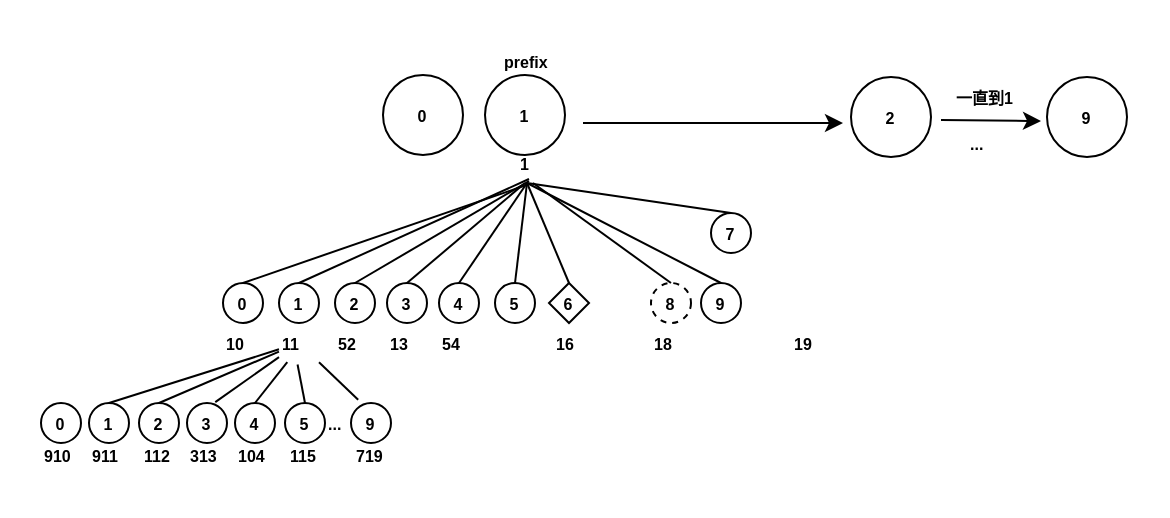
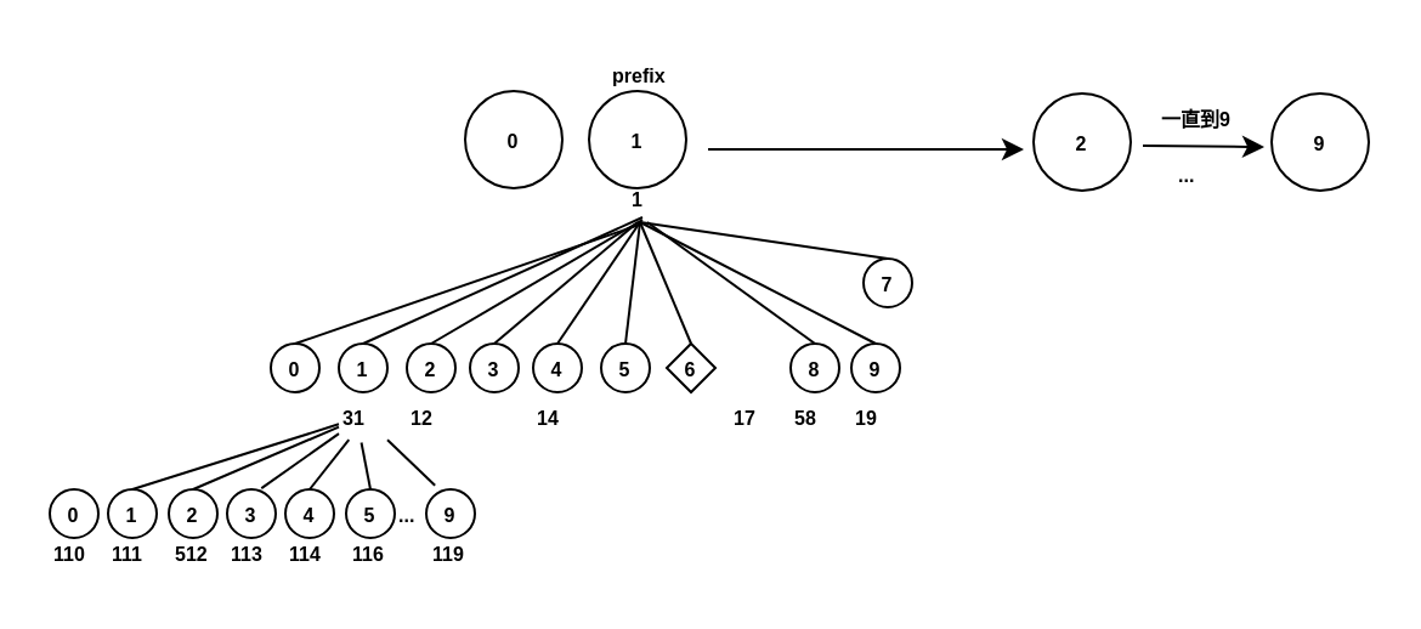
- <mxCell id="26" value="&lt;b&gt;&lt;font style=&quot;font-size: 8px&quot;&gt;一直到1&lt;/font&gt;&lt;/b&gt;" style="text;html=1;resizable=0;points=[];autosize=1;align=left;verticalAlign=top;spacingTop=-4;" vertex="1" parent="1"><mxGeometry x="476" y="38" width="40" height="20" as="geometry" /></mxCell>
+ <mxCell id="26" value="&lt;b&gt;&lt;font style=&quot;font-size: 8px&quot;&gt;一直到9&lt;/font&gt;&lt;/b&gt;" style="text;html=1;resizable=0;points=[];autosize=1;align=left;verticalAlign=top;spacingTop=-4;" vertex="1" parent="1"><mxGeometry x="476" y="38" width="40" height="20" as="geometry" /></mxCell>
- <mxCell id="11" value="&lt;b&gt;&lt;font style=&quot;font-size: 8px&quot;&gt;8&lt;/font&gt;&lt;/b&gt;" style="ellipse;whiteSpace=wrap;html=1;aspect=fixed;align=center;dashed=1;" vertex="1" parent="1"><mxGeometry x="325" y="141" width="20" height="20" as="geometry" /></mxCell>
+ <mxCell id="11" value="&lt;b&gt;&lt;font style=&quot;font-size: 8px&quot;&gt;8&lt;/font&gt;&lt;/b&gt;" style="ellipse;whiteSpace=wrap;html=1;aspect=fixed;align=center;" vertex="1" parent="1"><mxGeometry x="325" y="141" width="20" height="20" as="geometry" /></mxCell>
- <mxCell id="58" value="&lt;b&gt;&lt;font style=&quot;font-size: 8px&quot;&gt;10&lt;/font&gt;&lt;/b&gt;" style="text;html=1;resizable=0;points=[];autosize=1;align=left;verticalAlign=top;spacingTop=-4;" vertex="1" parent="1"><mxGeometry x="111" y="161" width="20" height="20" as="geometry" /></mxCell>
- <mxCell id="27" value="&lt;font style=&quot;font-size: 8px&quot;&gt;&lt;b&gt;11&lt;/b&gt;&lt;/font&gt;" style="text;html=1;resizable=0;points=[];autosize=1;align=left;verticalAlign=top;spacingTop=-4;" vertex="1" parent="1"><mxGeometry x="139" y="161" width="20" height="20" as="geometry" /></mxCell>
+ <mxCell id="27" value="&lt;font style=&quot;font-size: 8px&quot;&gt;&lt;b&gt;31&lt;/b&gt;&lt;/font&gt;" style="text;html=1;resizable=0;points=[];autosize=1;align=left;verticalAlign=top;spacingTop=-4;" vertex="1" parent="1"><mxGeometry x="139" y="161" width="20" height="20" as="geometry" /></mxCell>
- <mxCell id="28" value="&lt;b&gt;&lt;font style=&quot;font-size: 8px&quot;&gt;52&lt;/font&gt;&lt;/b&gt;" style="text;html=1;resizable=0;points=[];autosize=1;align=left;verticalAlign=top;spacingTop=-4;" vertex="1" parent="1"><mxGeometry x="167" y="161" width="20" height="20" as="geometry" /></mxCell>
+ <mxCell id="28" value="&lt;b&gt;&lt;font style=&quot;font-size: 8px&quot;&gt;12&lt;/font&gt;&lt;/b&gt;" style="text;html=1;resizable=0;points=[];autosize=1;align=left;verticalAlign=top;spacingTop=-4;" vertex="1" parent="1"><mxGeometry x="167" y="161" width="20" height="20" as="geometry" /></mxCell>
- <mxCell id="29" value="&lt;b&gt;&lt;font style=&quot;font-size: 8px&quot;&gt;13&lt;/font&gt;&lt;/b&gt;" style="text;html=1;resizable=0;points=[];autosize=1;align=left;verticalAlign=top;spacingTop=-4;" vertex="1" parent="1"><mxGeometry x="193" y="161" width="20" height="20" as="geometry" /></mxCell>
- <mxCell id="30" value="&lt;b&gt;&lt;font style=&quot;font-size: 8px&quot;&gt;54&lt;/font&gt;&lt;/b&gt;" style="text;html=1;resizable=0;points=[];autosize=1;align=left;verticalAlign=top;spacingTop=-4;" vertex="1" parent="1"><mxGeometry x="219" y="161" width="20" height="20" as="geometry" /></mxCell>
+ <mxCell id="30" value="&lt;b&gt;&lt;font style=&quot;font-size: 8px&quot;&gt;14&lt;/font&gt;&lt;/b&gt;" style="text;html=1;resizable=0;points=[];autosize=1;align=left;verticalAlign=top;spacingTop=-4;" vertex="1" parent="1"><mxGeometry x="219" y="161" width="20" height="20" as="geometry" /></mxCell>
- <mxCell id="31" value="&lt;b&gt;&lt;font style=&quot;font-size: 8px&quot;&gt;16&lt;/font&gt;&lt;/b&gt;" style="text;html=1;resizable=0;points=[];autosize=1;align=left;verticalAlign=top;spacingTop=-4;" vertex="1" parent="1"><mxGeometry x="276" y="161" width="20" height="20" as="geometry" /></mxCell>
+ <mxCell id="32" value="&lt;b&gt;&lt;font style=&quot;font-size: 8px&quot;&gt;17&lt;/font&gt;&lt;/b&gt;" style="text;html=1;resizable=0;points=[];autosize=1;align=left;verticalAlign=top;spacingTop=-4;" vertex="1" parent="1"><mxGeometry x="300" y="161" width="20" height="20" as="geometry" /></mxCell>
- <mxCell id="33" value="&lt;b&gt;&lt;font style=&quot;font-size: 8px&quot;&gt;18&lt;/font&gt;&lt;/b&gt;" style="text;html=1;resizable=0;points=[];autosize=1;align=left;verticalAlign=top;spacingTop=-4;" vertex="1" parent="1"><mxGeometry x="325" y="161" width="20" height="20" as="geometry" /></mxCell>
+ <mxCell id="33" value="&lt;b&gt;&lt;font style=&quot;font-size: 8px&quot;&gt;58&lt;/font&gt;&lt;/b&gt;" style="text;html=1;resizable=0;points=[];autosize=1;align=left;verticalAlign=top;spacingTop=-4;" vertex="1" parent="1"><mxGeometry x="325" y="161" width="20" height="20" as="geometry" /></mxCell>
- <mxCell id="34" value="&lt;b&gt;&lt;font style=&quot;font-size: 8px&quot;&gt;19&lt;/font&gt;&lt;/b&gt;" style="text;html=1;resizable=0;points=[];autosize=1;align=left;verticalAlign=top;spacingTop=-4;" vertex="1" parent="1"><mxGeometry x="395" y="161" width="20" height="20" as="geometry" /></mxCell>
+ <mxCell id="34" value="&lt;b&gt;&lt;font style=&quot;font-size: 8px&quot;&gt;19&lt;/font&gt;&lt;/b&gt;" style="text;html=1;resizable=0;points=[];autosize=1;align=left;verticalAlign=top;spacingTop=-4;" vertex="1" parent="1"><mxGeometry x="350" y="161" width="20" height="20" as="geometry" /></mxCell>
- <mxCell id="61" value="&lt;b&gt;&lt;font style=&quot;font-size: 8px&quot;&gt;910&lt;/font&gt;&lt;/b&gt;" style="text;html=1;resizable=0;points=[];autosize=1;align=left;verticalAlign=top;spacingTop=-4;" vertex="1" parent="1"><mxGeometry x="20" y="217" width="30" height="20" as="geometry" /></mxCell>
+ <mxCell id="61" value="&lt;b&gt;&lt;font style=&quot;font-size: 8px&quot;&gt;110&lt;/font&gt;&lt;/b&gt;" style="text;html=1;resizable=0;points=[];autosize=1;align=left;verticalAlign=top;spacingTop=-4;" vertex="1" parent="1"><mxGeometry x="20" y="217" width="30" height="20" as="geometry" /></mxCell>
- <mxCell id="43" value="&lt;b&gt;&lt;font style=&quot;font-size: 8px&quot;&gt;911&lt;/font&gt;&lt;/b&gt;" style="text;html=1;resizable=0;points=[];autosize=1;align=left;verticalAlign=top;spacingTop=-4;" vertex="1" parent="1"><mxGeometry x="44" y="217" width="30" height="20" as="geometry" /></mxCell>
+ <mxCell id="43" value="&lt;b&gt;&lt;font style=&quot;font-size: 8px&quot;&gt;111&lt;/font&gt;&lt;/b&gt;" style="text;html=1;resizable=0;points=[];autosize=1;align=left;verticalAlign=top;spacingTop=-4;" vertex="1" parent="1"><mxGeometry x="44" y="217" width="30" height="20" as="geometry" /></mxCell>
- <mxCell id="49" value="&lt;b&gt;&lt;font style=&quot;font-size: 8px&quot;&gt;112&lt;/font&gt;&lt;/b&gt;" style="text;html=1;resizable=0;points=[];autosize=1;align=left;verticalAlign=top;spacingTop=-4;" vertex="1" parent="1"><mxGeometry x="70" y="217" width="30" height="20" as="geometry" /></mxCell>
+ <mxCell id="49" value="&lt;b&gt;&lt;font style=&quot;font-size: 8px&quot;&gt;512&lt;/font&gt;&lt;/b&gt;" style="text;html=1;resizable=0;points=[];autosize=1;align=left;verticalAlign=top;spacingTop=-4;" vertex="1" parent="1"><mxGeometry x="70" y="217" width="30" height="20" as="geometry" /></mxCell>
- <mxCell id="50" value="&lt;b&gt;&lt;font style=&quot;font-size: 8px&quot;&gt;313&lt;/font&gt;&lt;/b&gt;" style="text;html=1;resizable=0;points=[];autosize=1;align=left;verticalAlign=top;spacingTop=-4;" vertex="1" parent="1"><mxGeometry x="93" y="217" width="30" height="20" as="geometry" /></mxCell>
+ <mxCell id="50" value="&lt;b&gt;&lt;font style=&quot;font-size: 8px&quot;&gt;113&lt;/font&gt;&lt;/b&gt;" style="text;html=1;resizable=0;points=[];autosize=1;align=left;verticalAlign=top;spacingTop=-4;" vertex="1" parent="1"><mxGeometry x="93" y="217" width="30" height="20" as="geometry" /></mxCell>
- <mxCell id="51" value="&lt;b&gt;&lt;font style=&quot;font-size: 8px&quot;&gt;104&lt;/font&gt;&lt;/b&gt;" style="text;html=1;resizable=0;points=[];autosize=1;align=left;verticalAlign=top;spacingTop=-4;" vertex="1" parent="1"><mxGeometry x="117" y="217" width="30" height="20" as="geometry" /></mxCell>
+ <mxCell id="51" value="&lt;b&gt;&lt;font style=&quot;font-size: 8px&quot;&gt;114&lt;/font&gt;&lt;/b&gt;" style="text;html=1;resizable=0;points=[];autosize=1;align=left;verticalAlign=top;spacingTop=-4;" vertex="1" parent="1"><mxGeometry x="117" y="217" width="30" height="20" as="geometry" /></mxCell>
- <mxCell id="52" value="&lt;b&gt;&lt;font style=&quot;font-size: 8px&quot;&gt;115&lt;/font&gt;&lt;/b&gt;" style="text;html=1;resizable=0;points=[];autosize=1;align=left;verticalAlign=top;spacingTop=-4;" vertex="1" parent="1"><mxGeometry x="143" y="217" width="30" height="20" as="geometry" /></mxCell>
+ <mxCell id="52" value="&lt;b&gt;&lt;font style=&quot;font-size: 8px&quot;&gt;116&lt;/font&gt;&lt;/b&gt;" style="text;html=1;resizable=0;points=[];autosize=1;align=left;verticalAlign=top;spacingTop=-4;" vertex="1" parent="1"><mxGeometry x="143" y="217" width="30" height="20" as="geometry" /></mxCell>
- <mxCell id="53" value="&lt;b&gt;&lt;font style=&quot;font-size: 8px&quot;&gt;719&lt;/font&gt;&lt;/b&gt;" style="text;html=1;resizable=0;points=[];autosize=1;align=left;verticalAlign=top;spacingTop=-4;" vertex="1" parent="1"><mxGeometry x="176" y="217" width="30" height="20" as="geometry" /></mxCell>
+ <mxCell id="53" value="&lt;b&gt;&lt;font style=&quot;font-size: 8px&quot;&gt;119&lt;/font&gt;&lt;/b&gt;" style="text;html=1;resizable=0;points=[];autosize=1;align=left;verticalAlign=top;spacingTop=-4;" vertex="1" parent="1"><mxGeometry x="176" y="217" width="30" height="20" as="geometry" /></mxCell>
